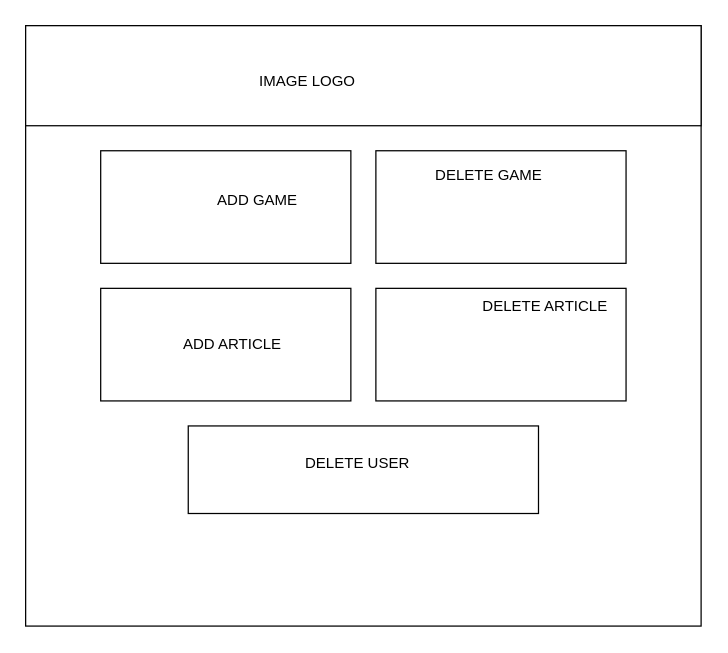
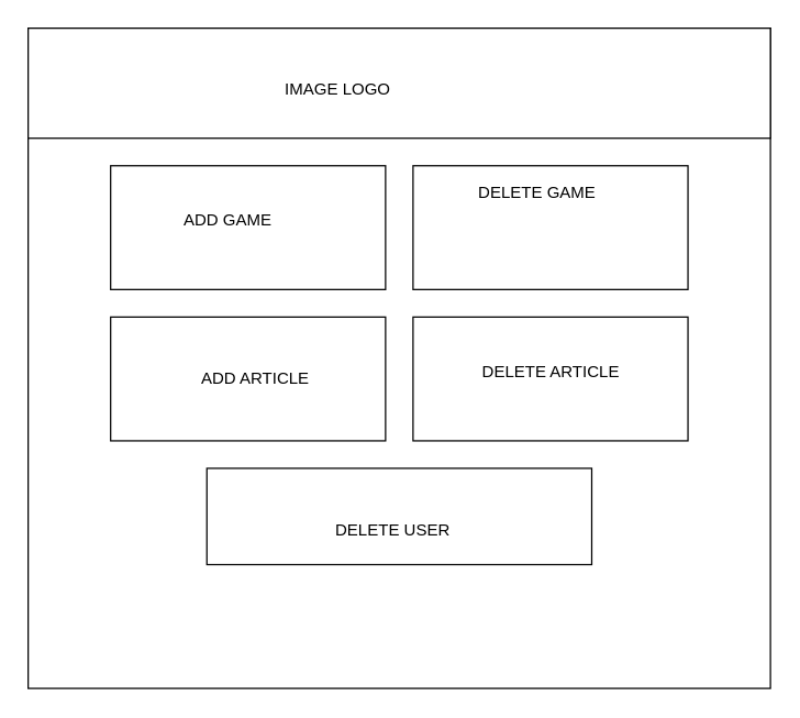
- <mxCell id="10" value="ADD GAME" style="text;html=1;align=center;verticalAlign=middle;resizable=0;points=[];autosize=1;strokeColor=none;" vertex="1" parent="1"><mxGeometry x="165" y="150" width="80" height="20" as="geometry" /></mxCell>
+ <mxCell id="10" value="ADD GAME" style="text;html=1;align=center;verticalAlign=middle;resizable=0;points=[];autosize=1;strokeColor=none;" vertex="1" parent="1"><mxGeometry x="125" y="150" width="80" height="20" as="geometry" /></mxCell>
- <mxCell id="13" value="DELETE ARTICLE" style="text;html=1;align=center;verticalAlign=middle;resizable=0;points=[];autosize=1;strokeColor=none;" vertex="1" parent="1"><mxGeometry x="375" y="235" width="120" height="20" as="geometry" /></mxCell>
+ <mxCell id="13" value="DELETE ARTICLE" style="text;html=1;align=center;verticalAlign=middle;resizable=0;points=[];autosize=1;strokeColor=none;" vertex="1" parent="1"><mxGeometry x="340" y="260" width="120" height="20" as="geometry" /></mxCell>
- <mxCell id="14" value="DELETE USER" style="text;html=1;align=center;verticalAlign=middle;resizable=0;points=[];autosize=1;strokeColor=none;" vertex="1" parent="1"><mxGeometry x="235" y="360" width="100" height="20" as="geometry" /></mxCell>
+ <mxCell id="14" value="DELETE USER" style="text;html=1;align=center;verticalAlign=middle;resizable=0;points=[];autosize=1;strokeColor=none;" vertex="1" parent="1"><mxGeometry x="235" y="375" width="100" height="20" as="geometry" /></mxCell>
